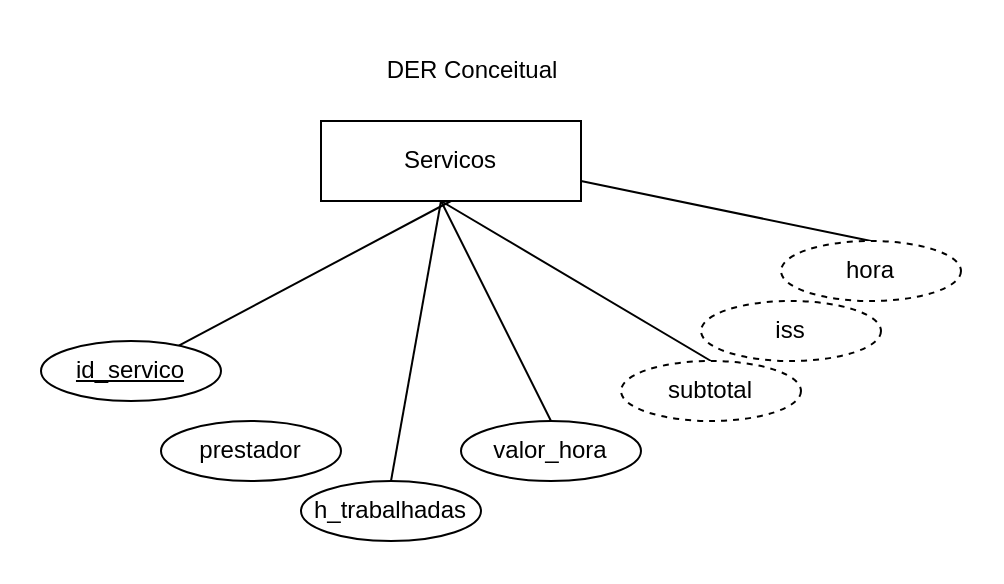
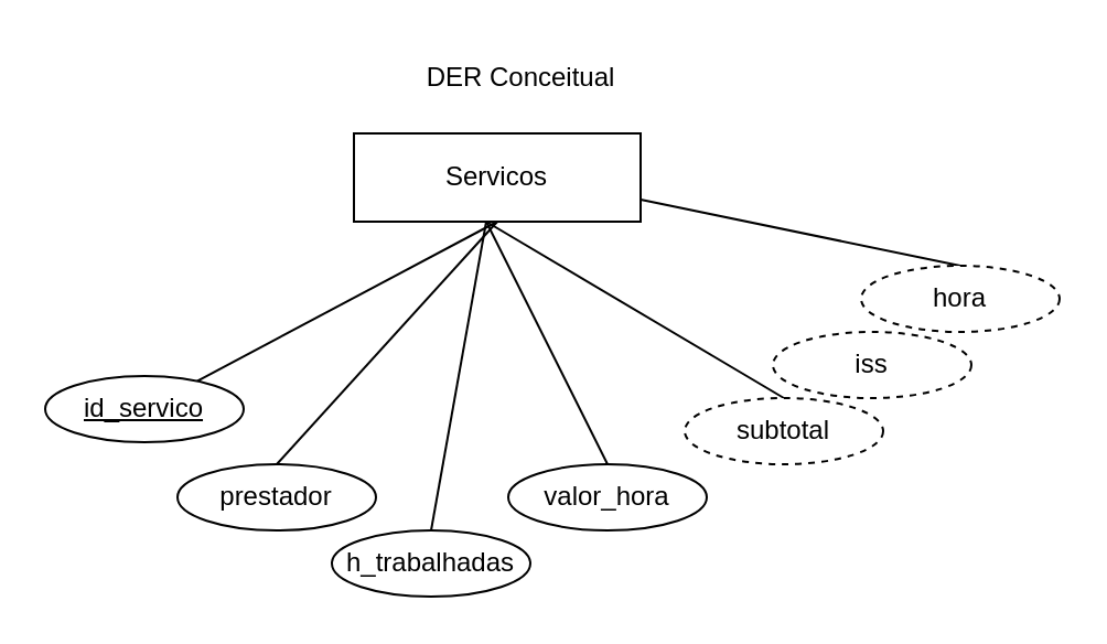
+ <mxCell id="5" style="edgeStyle=none;rounded=0;orthogonalLoop=1;jettySize=auto;html=1;exitX=0.5;exitY=0;exitDx=0;exitDy=0;entryX=0.5;entryY=1;entryDx=0;entryDy=0;endArrow=none;endFill=0;" edge="1" parent="1" source="6" target="3"><mxGeometry relative="1" as="geometry" /></mxCell>
